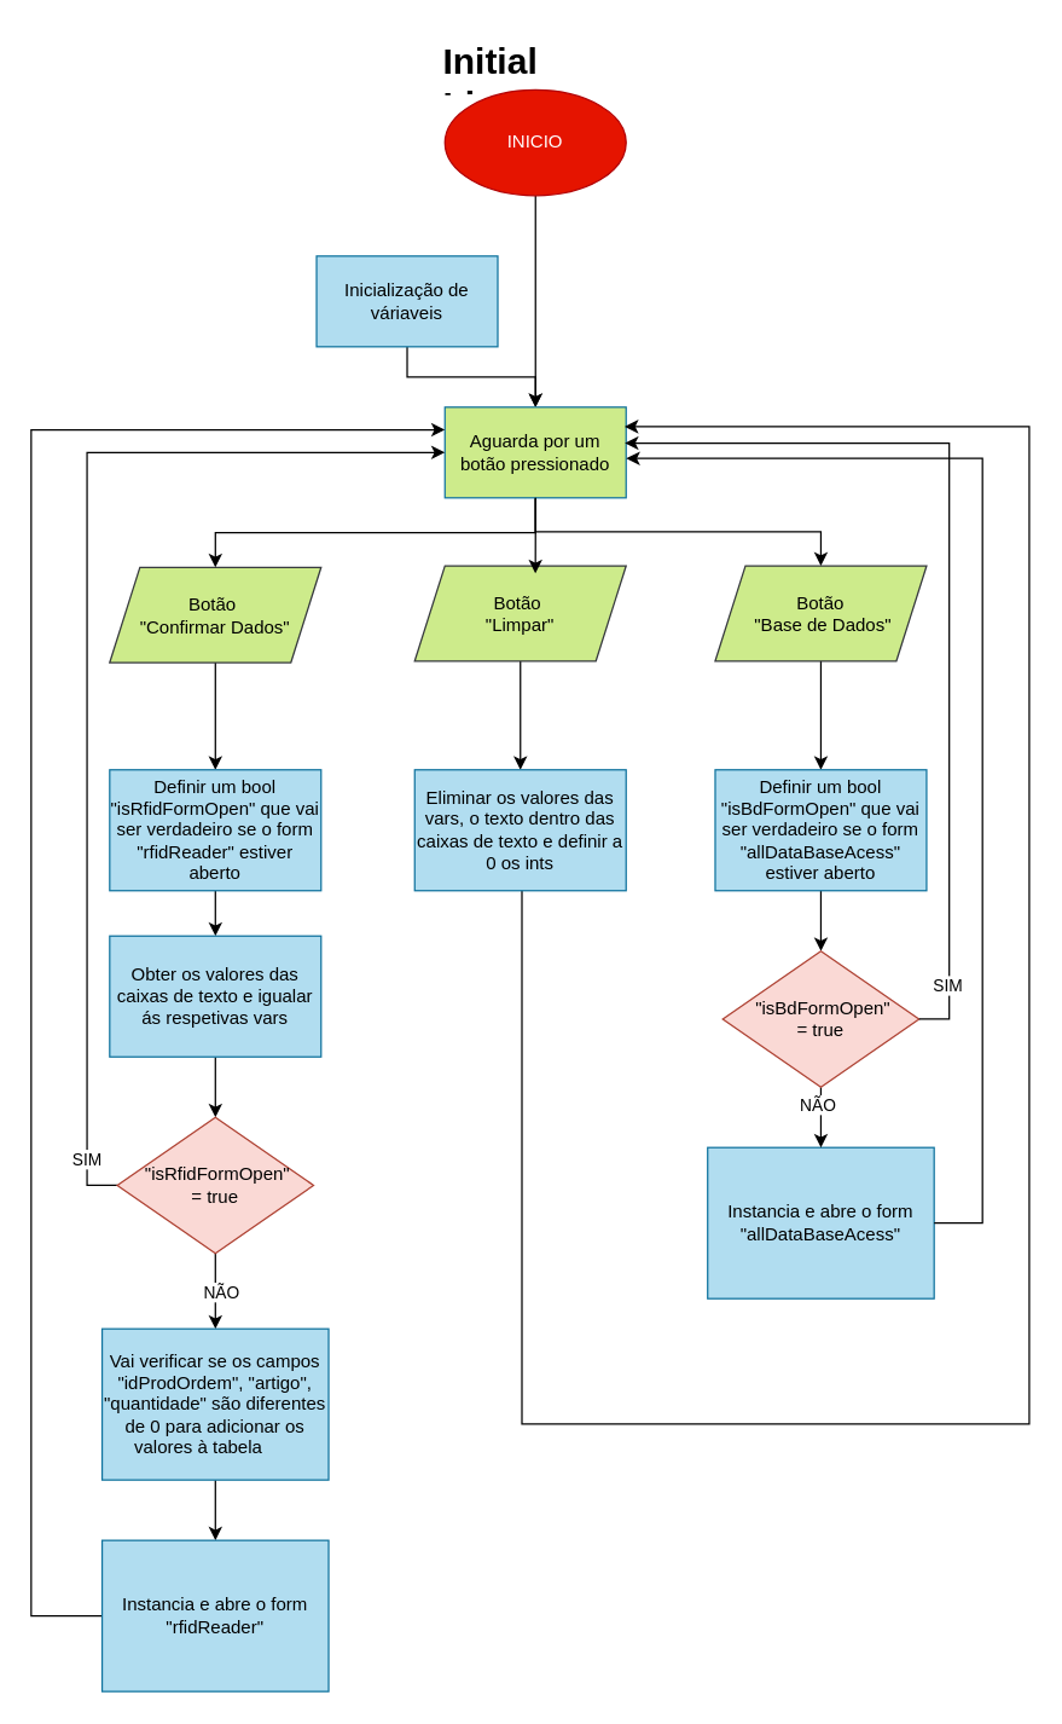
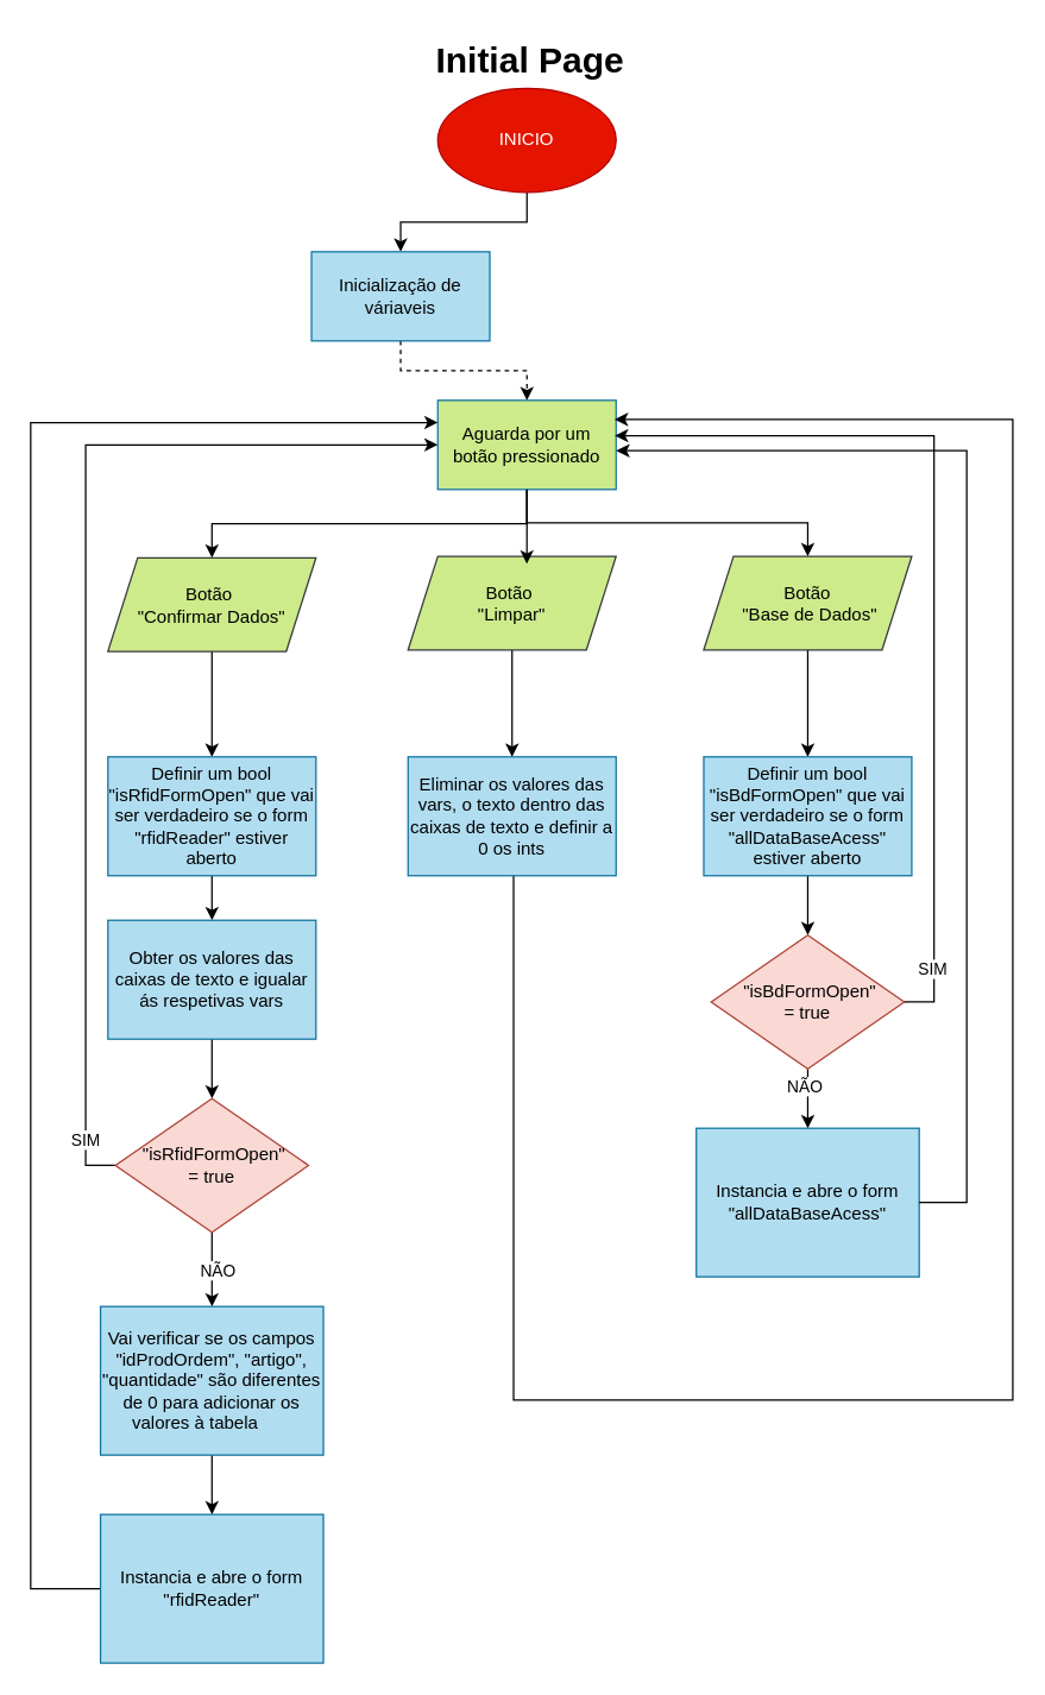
- <mxCell id="3" value="&lt;h1 style=&quot;margin-top: 0px;&quot;&gt;Initial Limpar&lt;/h1&gt;" style="text;html=1;whiteSpace=wrap;overflow=hidden;rounded=0;" vertex="1" parent="1"><mxGeometry x="291" y="20" width="136" height="40" as="geometry" /></mxCell>
+ <mxCell id="3" value="&lt;h1 style=&quot;margin-top: 0px;&quot;&gt;Initial Page&lt;/h1&gt;" style="text;html=1;whiteSpace=wrap;overflow=hidden;rounded=0;" vertex="1" parent="1"><mxGeometry x="291" y="20" width="136" height="40" as="geometry" /></mxCell>
- <mxCell id="2" style="edgeStyle=orthogonalEdgeStyle;rounded=0;orthogonalLoop=1;jettySize=auto;html=1;exitX=0.5;exitY=1;exitDx=0;exitDy=0;" edge="1" parent="1" source="40" target="14"><mxGeometry relative="1" as="geometry"><mxPoint x="354" y="129" as="sourcePoint" /></mxGeometry></mxCell>
+ <mxCell id="2" style="edgeStyle=orthogonalEdgeStyle;rounded=0;orthogonalLoop=1;jettySize=auto;html=1;exitX=0.5;exitY=1;exitDx=0;exitDy=0;entryX=0.5;entryY=0;entryDx=0;entryDy=0;" edge="1" parent="1" source="40" target="5"><mxGeometry relative="1" as="geometry"><mxPoint x="354" y="129" as="sourcePoint" /></mxGeometry></mxCell>
- <mxCell id="4" style="edgeStyle=orthogonalEdgeStyle;rounded=0;orthogonalLoop=1;jettySize=auto;html=1;exitX=0.5;exitY=1;exitDx=0;exitDy=0;entryX=0.5;entryY=0;entryDx=0;entryDy=0;" edge="1" parent="1" source="5" target="14"><mxGeometry relative="1" as="geometry" /></mxCell>
+ <mxCell id="4" style="edgeStyle=orthogonalEdgeStyle;rounded=0;orthogonalLoop=1;jettySize=auto;html=1;exitX=0.5;exitY=1;exitDx=0;exitDy=0;entryX=0.5;entryY=0;entryDx=0;entryDy=0;dashed=1;" edge="1" parent="1" source="5" target="14"><mxGeometry relative="1" as="geometry" /></mxCell>
